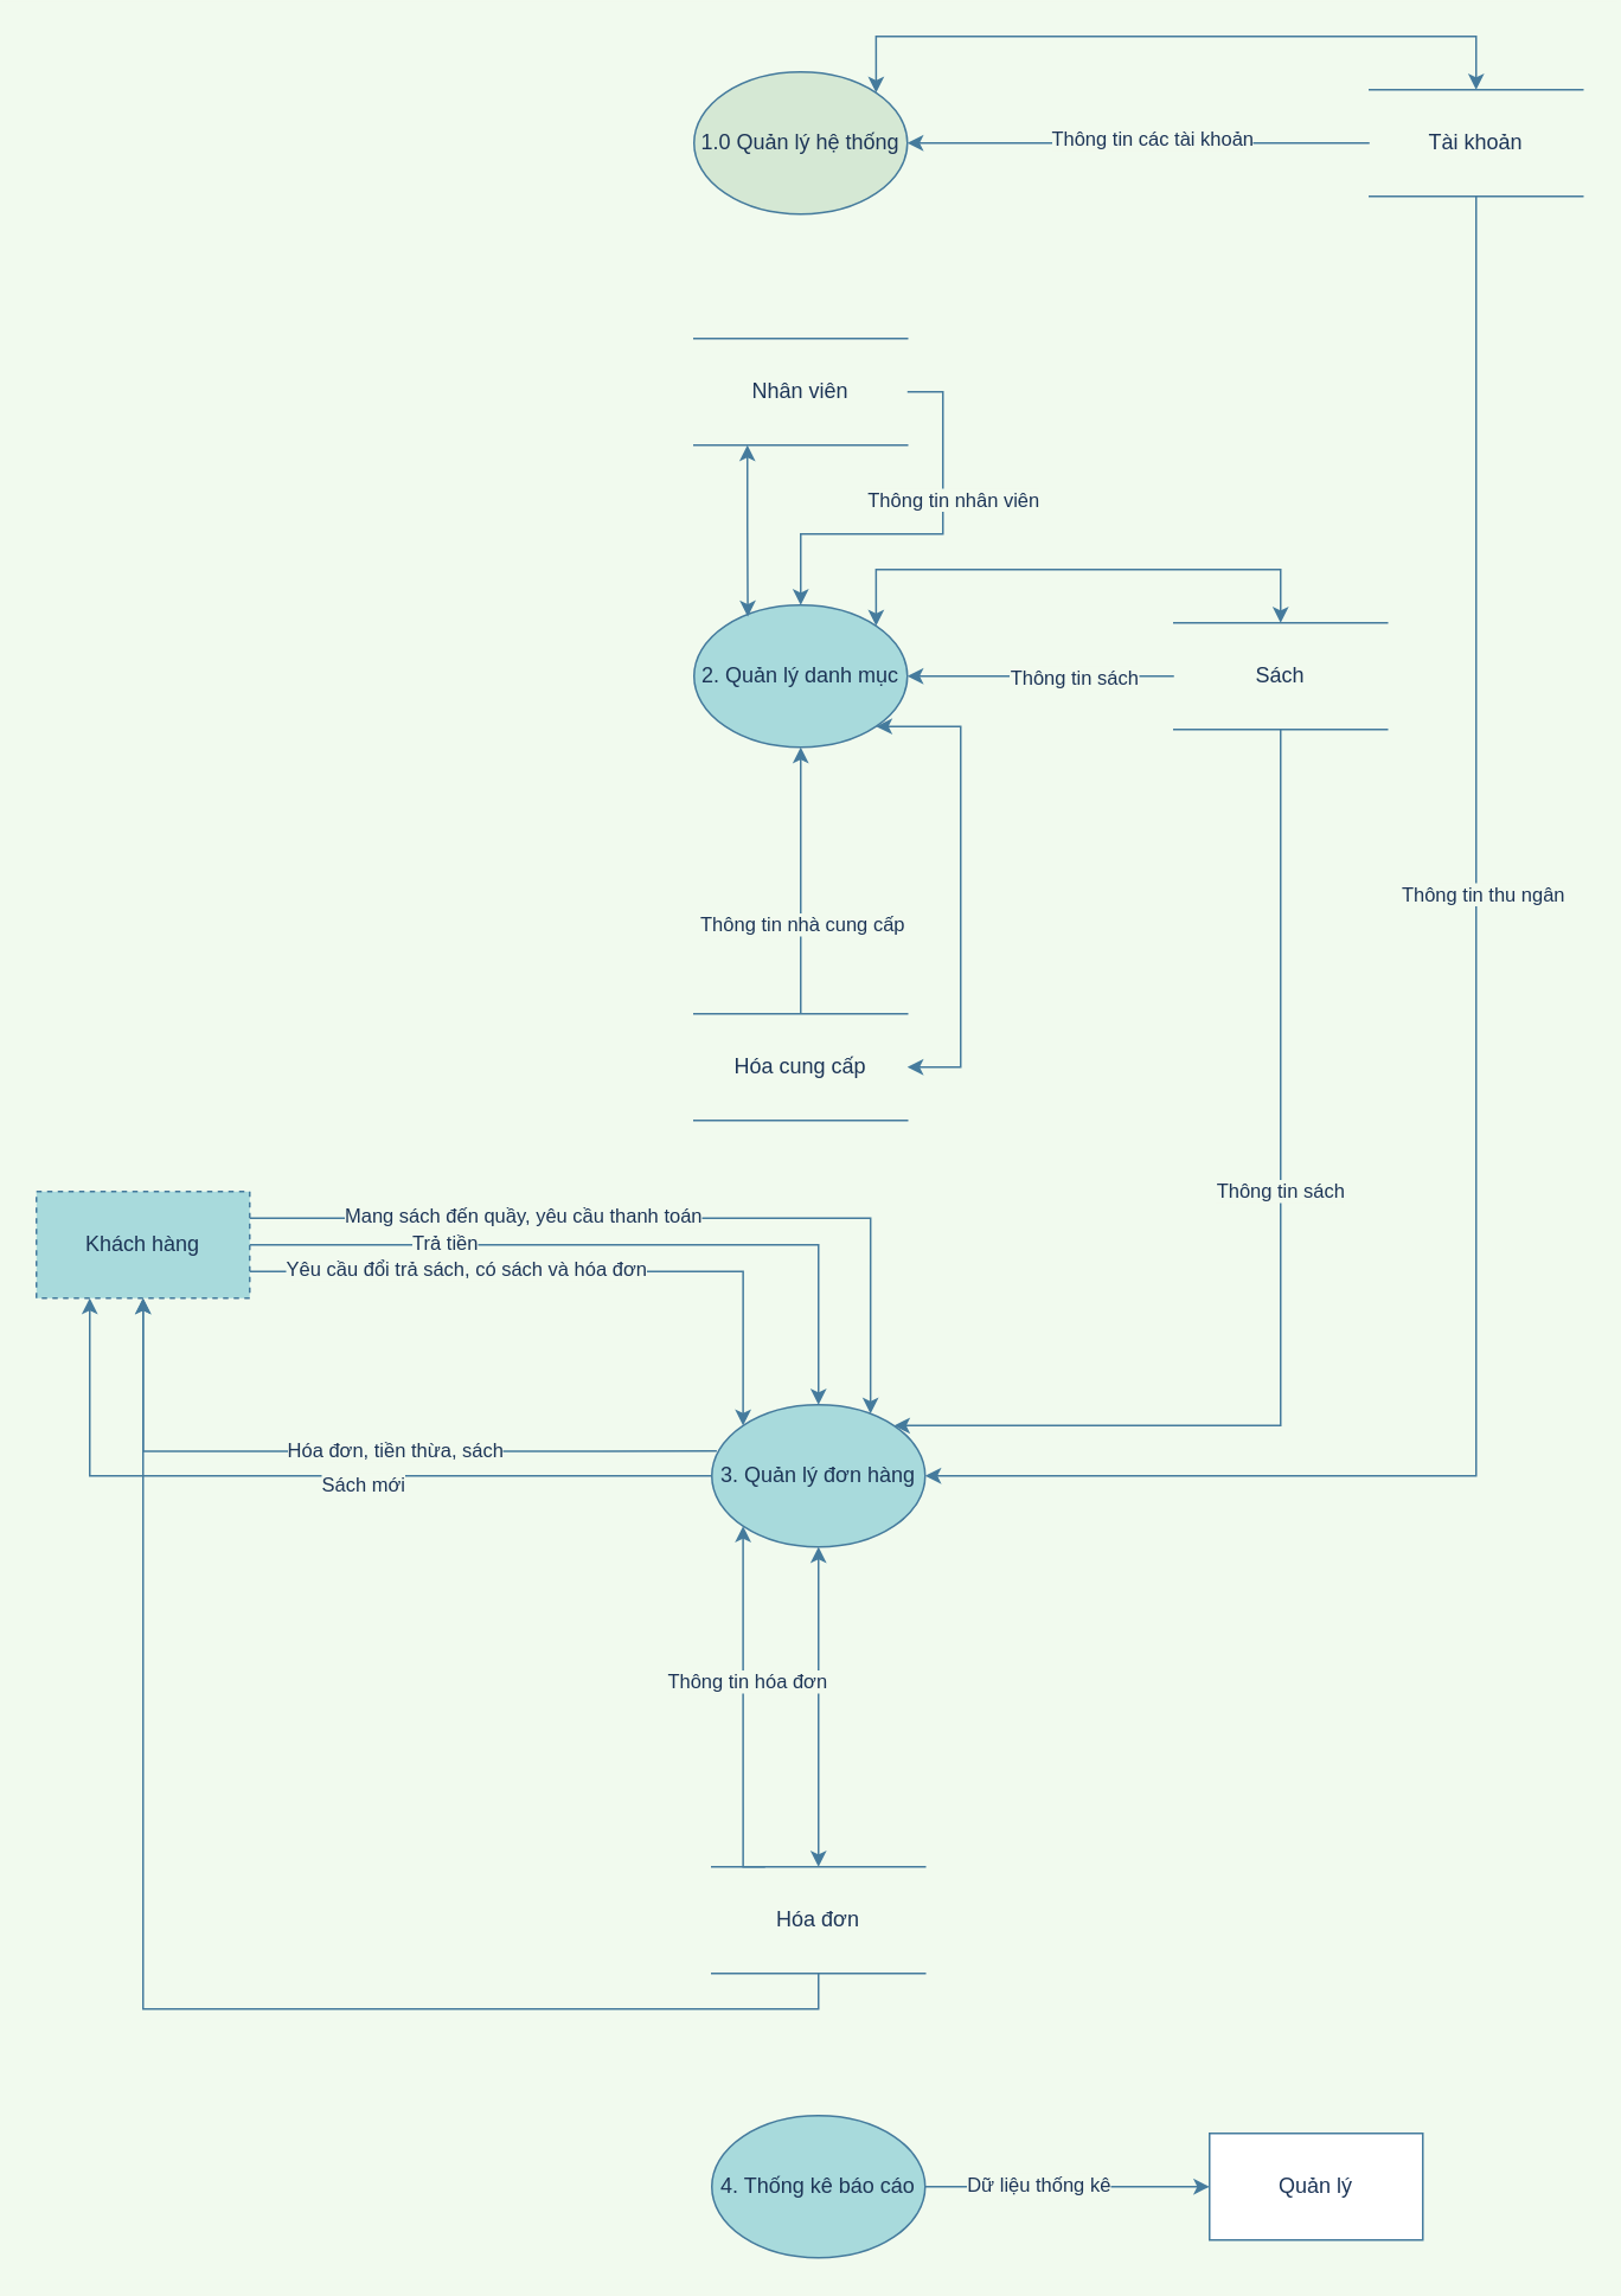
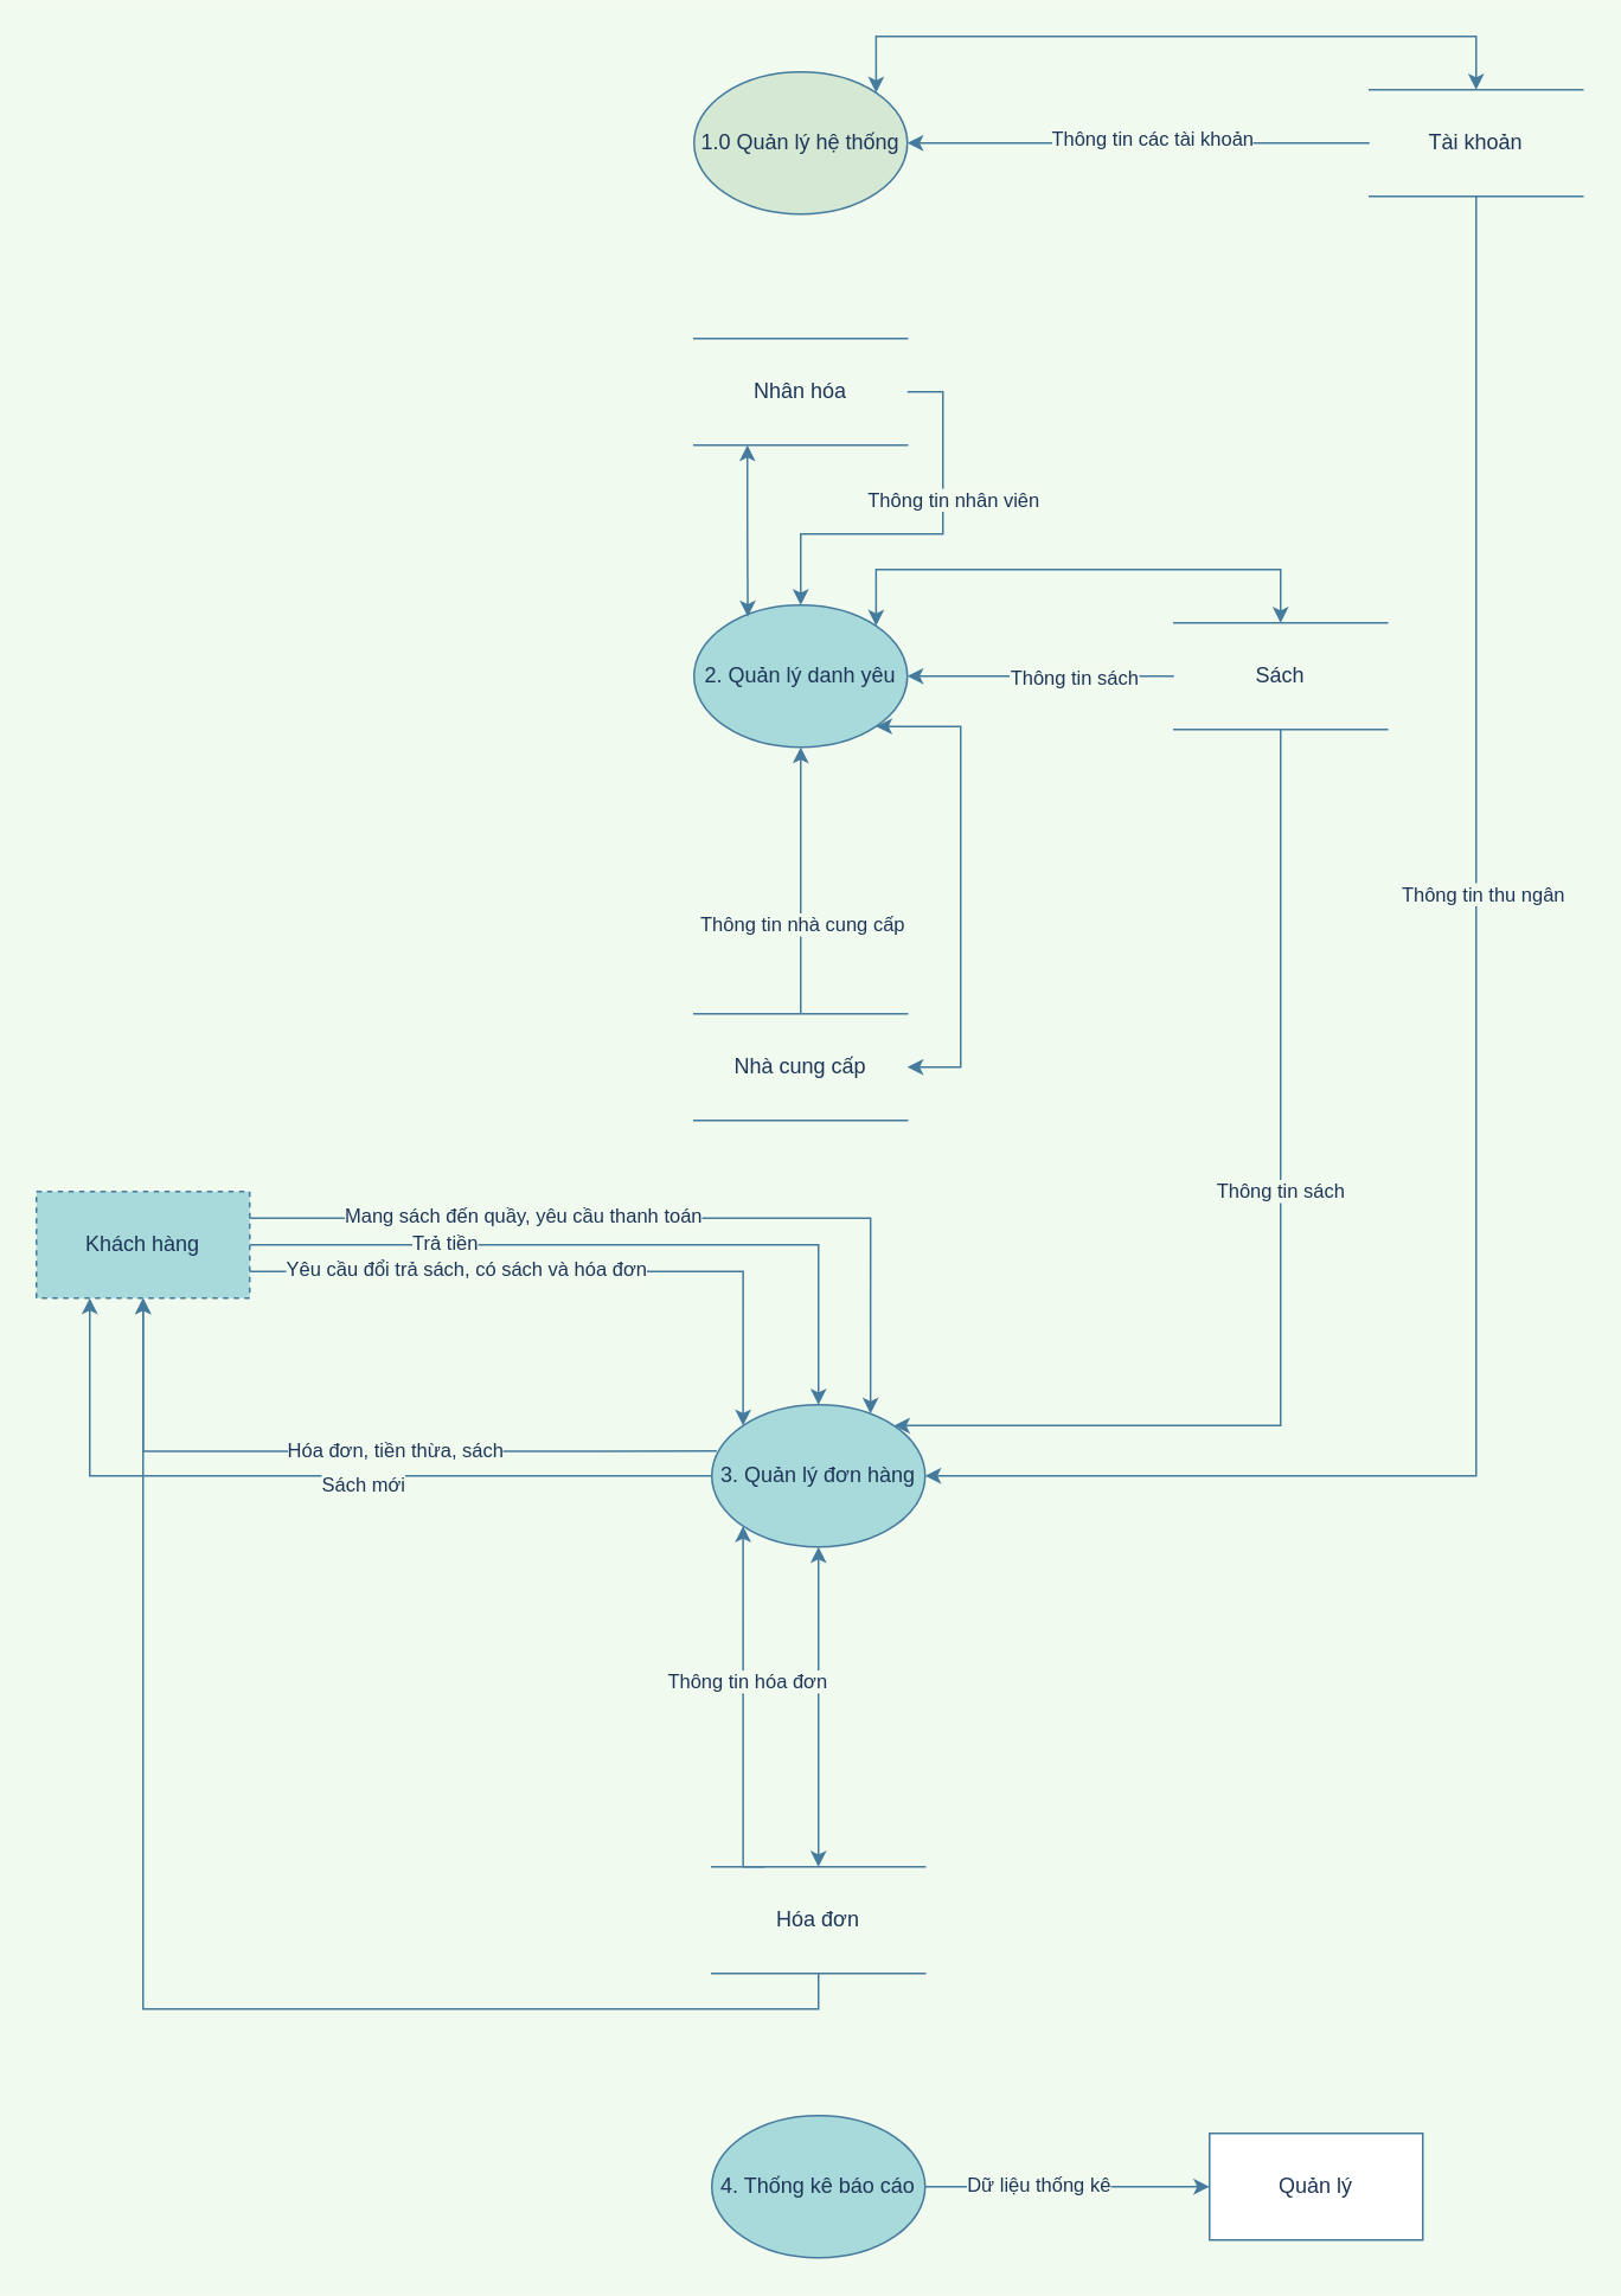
- <mxCell id="22" value="Nhân viên" style="shape=partialRectangle;whiteSpace=wrap;html=1;left=0;right=0;fillColor=none;direction=east;strokeColor=#457B9D;fontColor=#1D3557;" parent="1" vertex="1"><mxGeometry x="390" y="190" width="120" height="60" as="geometry" /></mxCell>
+ <mxCell id="22" value="Nhân hóa" style="shape=partialRectangle;whiteSpace=wrap;html=1;left=0;right=0;fillColor=none;direction=east;strokeColor=#457B9D;fontColor=#1D3557;" parent="1" vertex="1"><mxGeometry x="390" y="190" width="120" height="60" as="geometry" /></mxCell>
- <mxCell id="15" value="&lt;span&gt;2. Quản lý danh mục&lt;/span&gt;" style="ellipse;whiteSpace=wrap;html=1;fillColor=#A8DADC;strokeColor=#457B9D;fontColor=#1D3557;" parent="1" vertex="1"><mxGeometry x="390" y="340" width="120" height="80" as="geometry" /></mxCell>
+ <mxCell id="15" value="&lt;span&gt;2. Quản lý danh yêu&lt;/span&gt;" style="ellipse;whiteSpace=wrap;html=1;fillColor=#A8DADC;strokeColor=#457B9D;fontColor=#1D3557;" parent="1" vertex="1"><mxGeometry x="390" y="340" width="120" height="80" as="geometry" /></mxCell>
- <mxCell id="34" value="Hóa cung cấp" style="shape=partialRectangle;whiteSpace=wrap;html=1;left=0;right=0;fillColor=none;strokeColor=#457B9D;fontColor=#1D3557;" parent="1" vertex="1"><mxGeometry x="390" y="570" width="120" height="60" as="geometry" /></mxCell>
+ <mxCell id="34" value="Nhà cung cấp" style="shape=partialRectangle;whiteSpace=wrap;html=1;left=0;right=0;fillColor=none;strokeColor=#457B9D;fontColor=#1D3557;" parent="1" vertex="1"><mxGeometry x="390" y="570" width="120" height="60" as="geometry" /></mxCell>
